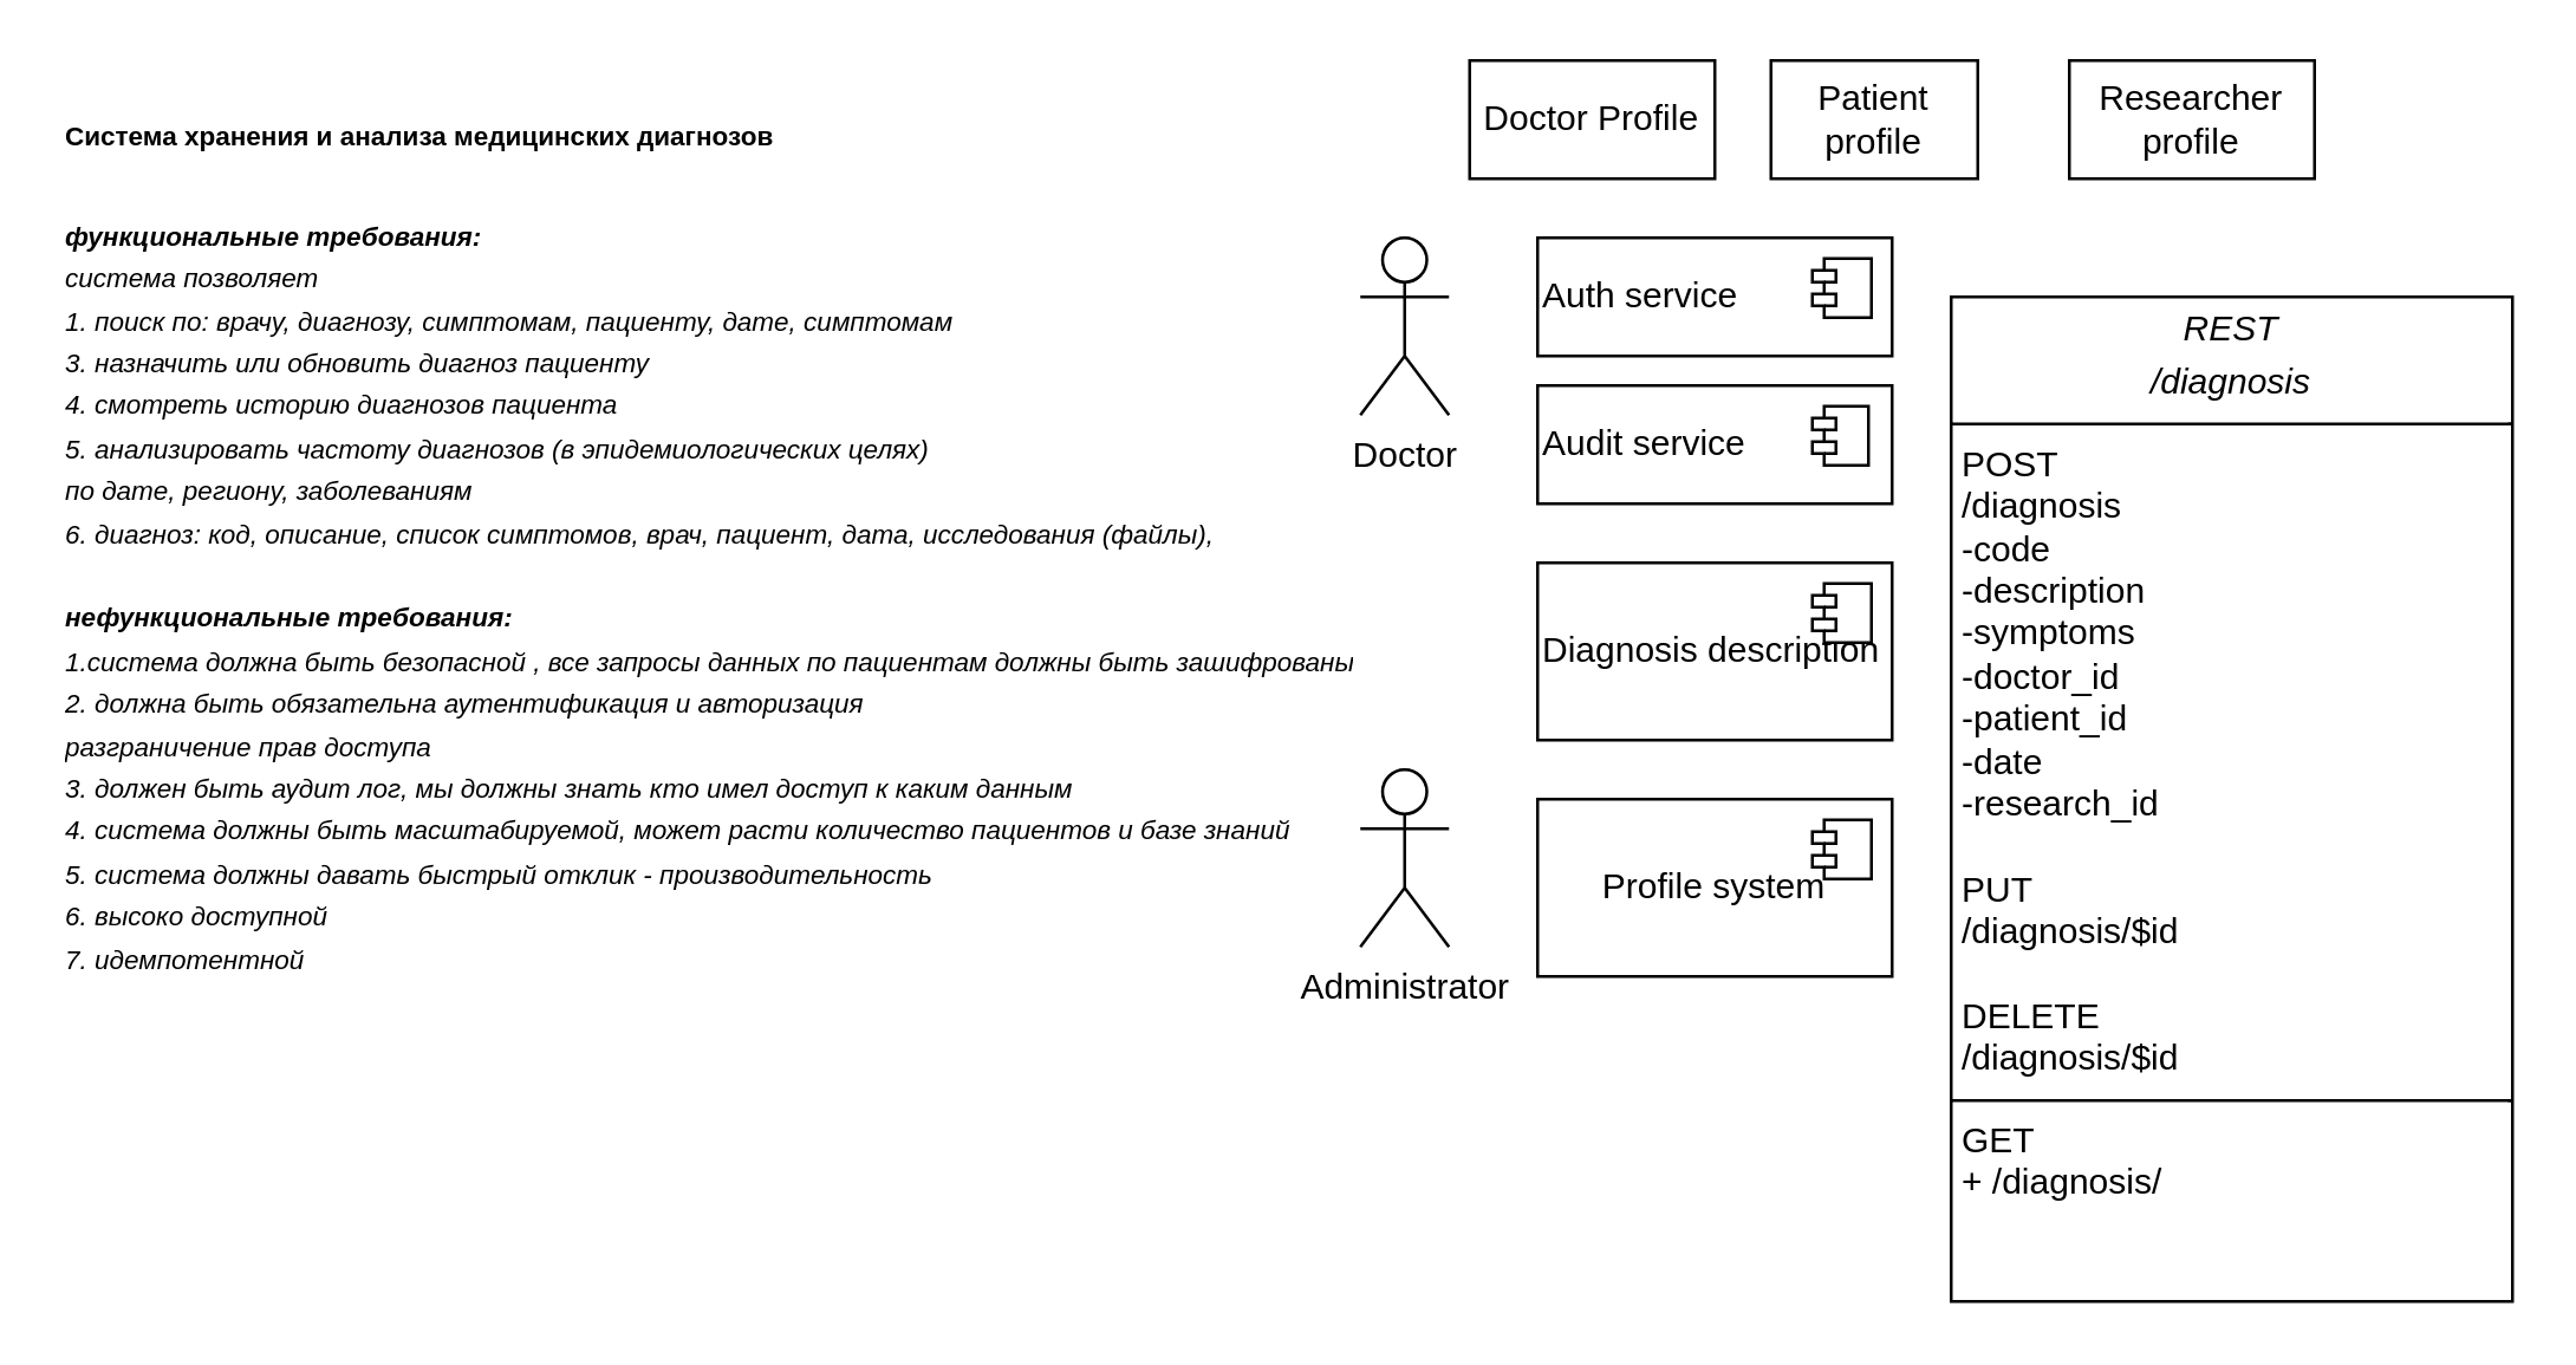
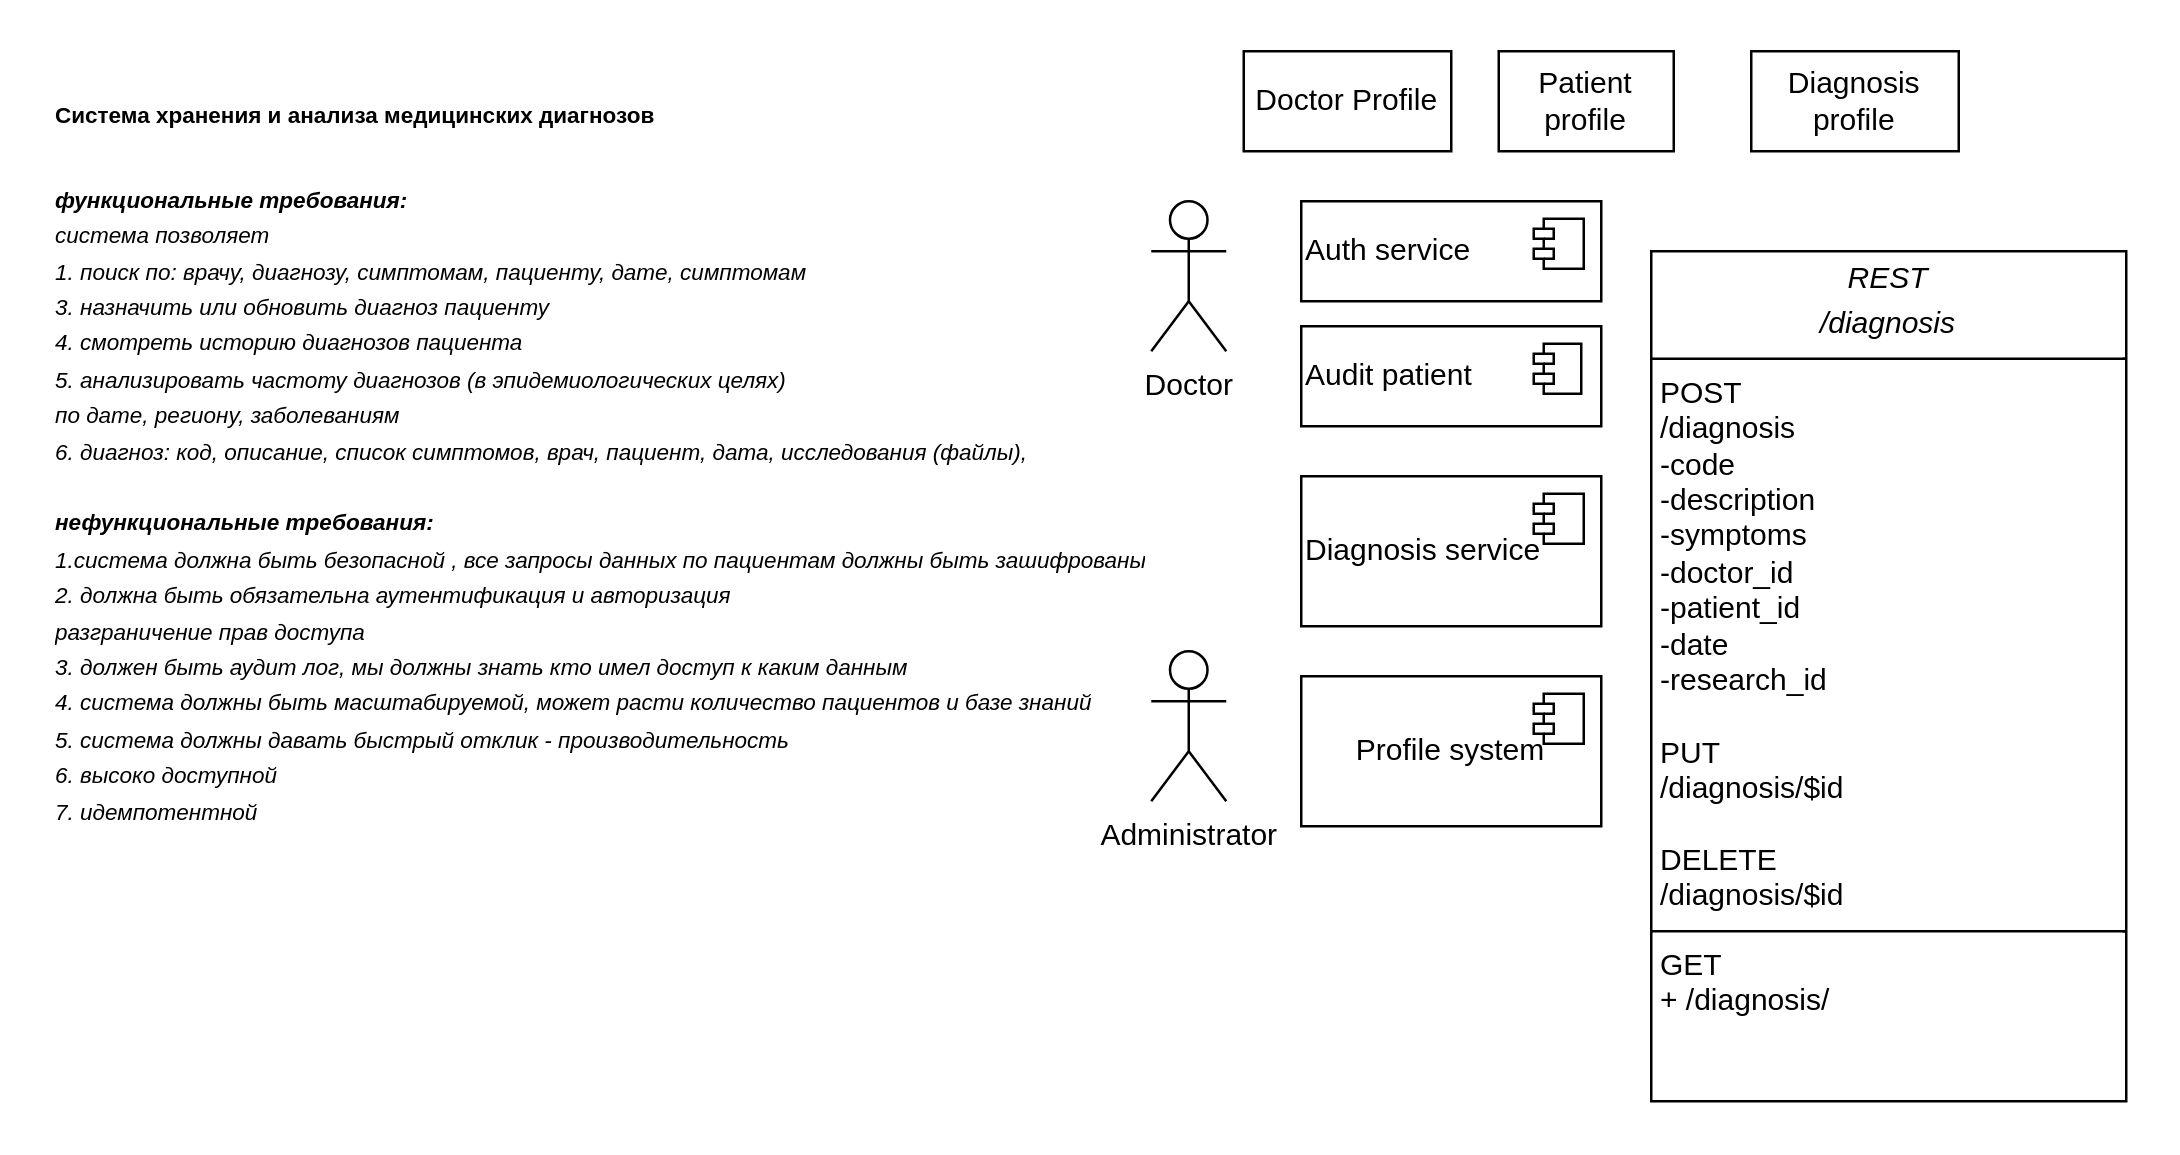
- <mxCell id="15" value="Researcher profile" style="rounded=0;whiteSpace=wrap;html=1;" vertex="1" parent="1"><mxGeometry x="700" width="83" height="40" as="geometry" y="20" /></mxCell>
+ <mxCell id="15" value="Diagnosis profile" style="rounded=0;whiteSpace=wrap;html=1;" vertex="1" parent="1"><mxGeometry x="700" width="83" height="40" as="geometry" y="20" /></mxCell>
- <mxCell id="7" value="Audit service" style="html=1;dropTarget=0;whiteSpace=wrap;align=left;" vertex="1" parent="1"><mxGeometry x="520" y="130" width="120" height="40" as="geometry" /></mxCell>
+ <mxCell id="7" value="Audit patient" style="html=1;dropTarget=0;whiteSpace=wrap;align=left;" vertex="1" parent="1"><mxGeometry x="520" y="130" width="120" height="40" as="geometry" /></mxCell>
- <mxCell id="9" value="Diagnosis description" style="html=1;dropTarget=0;whiteSpace=wrap;align=left;" vertex="1" parent="1"><mxGeometry x="520" y="190" width="120" height="60" as="geometry" /></mxCell>
+ <mxCell id="9" value="Diagnosis service" style="html=1;dropTarget=0;whiteSpace=wrap;align=left;" vertex="1" parent="1"><mxGeometry x="520" y="190" width="120" height="60" as="geometry" /></mxCell>
